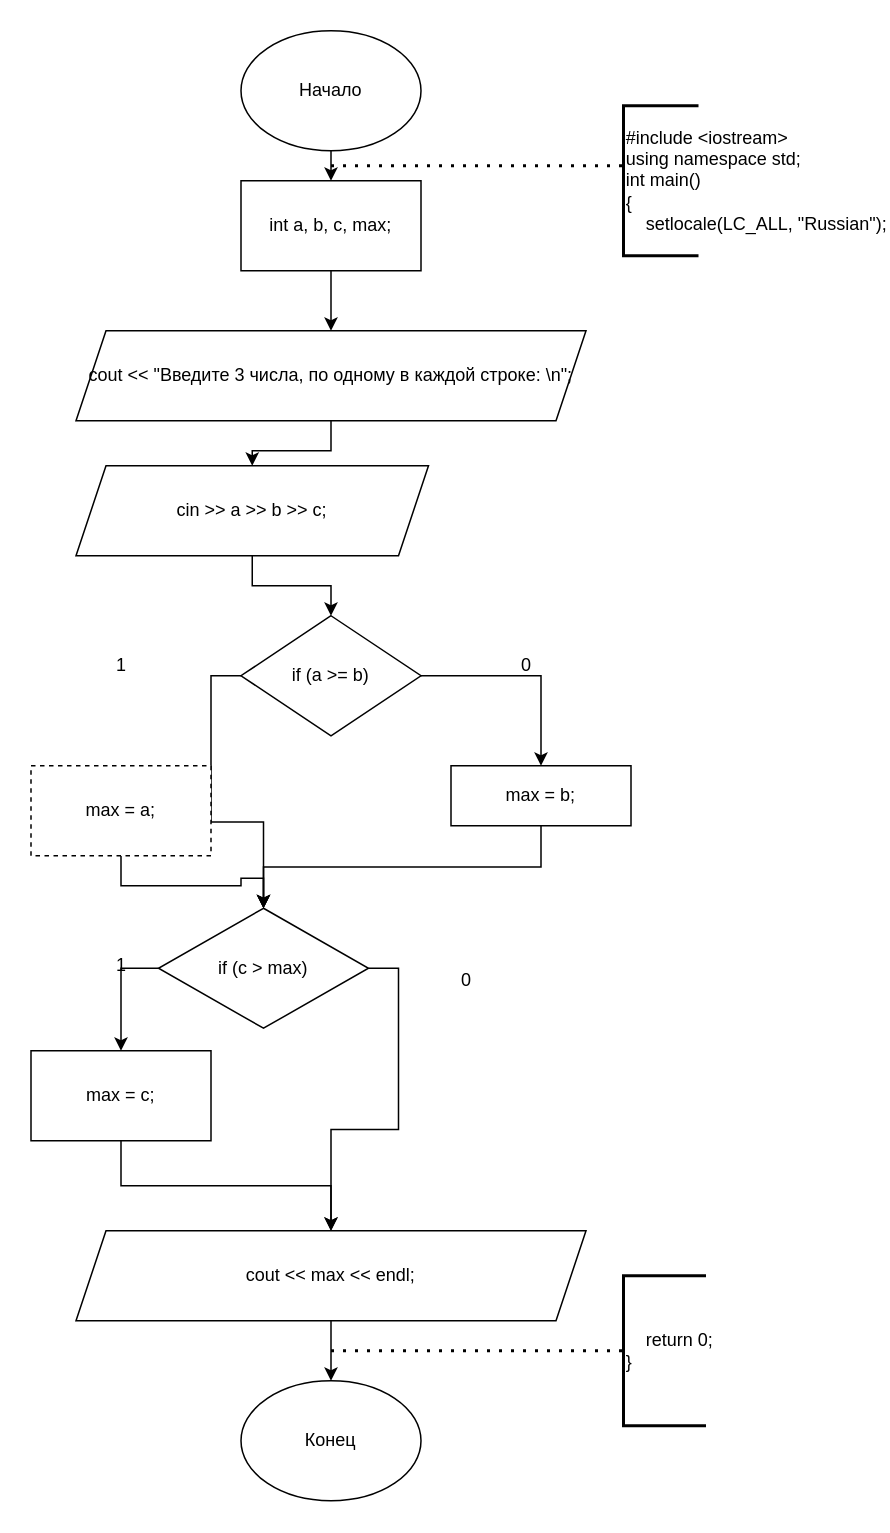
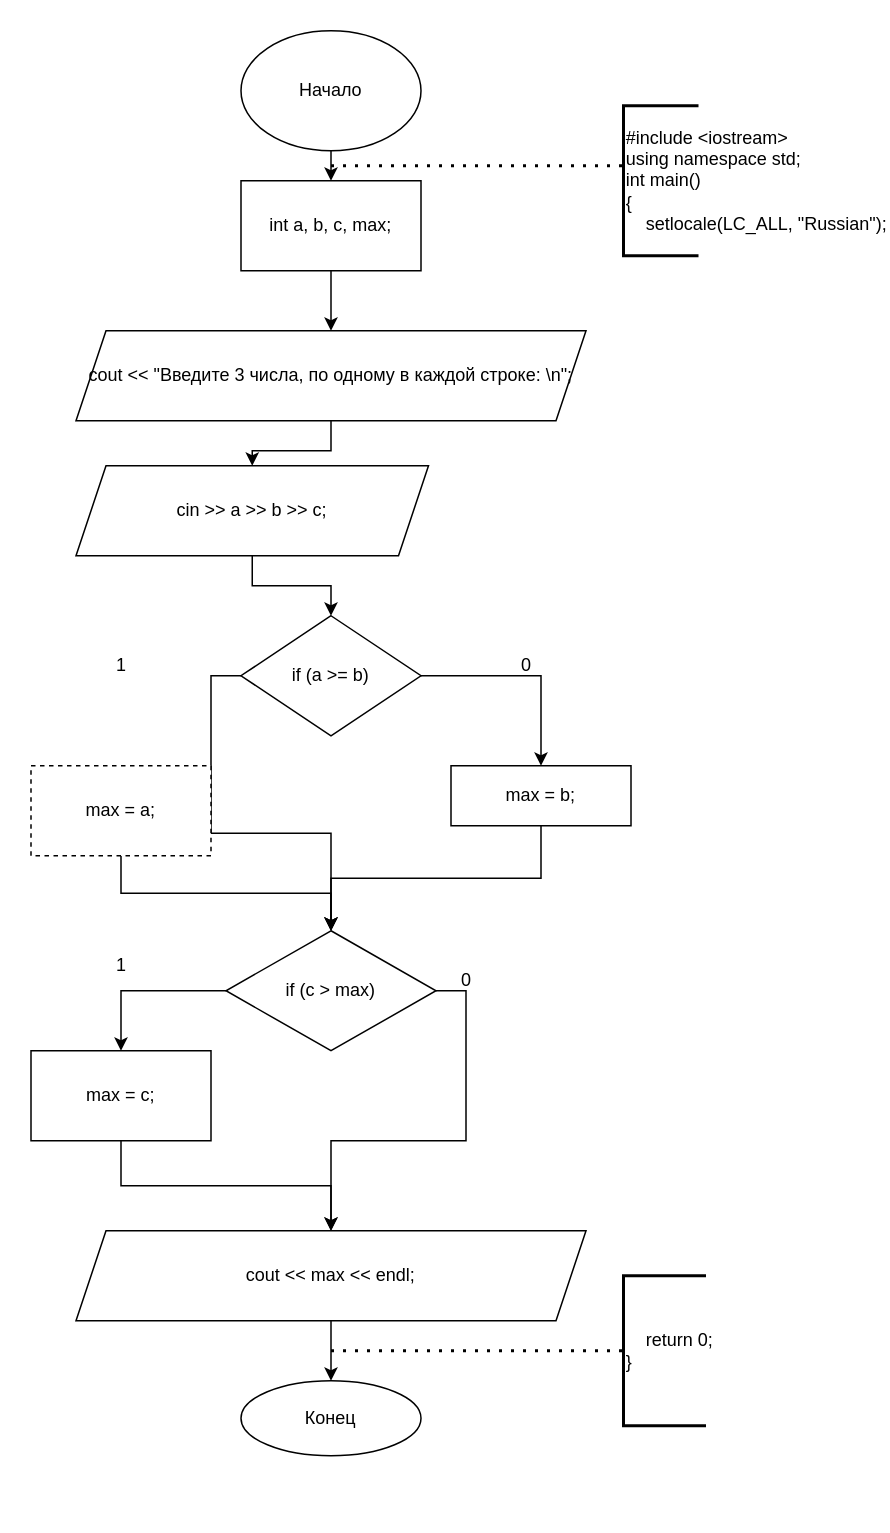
- <mxCell id="22" value="if (c &amp;gt; max)" style="rhombus;whiteSpace=wrap;html=1;" vertex="1" parent="1"><mxGeometry x="105" y="605" width="140" height="80" as="geometry" /></mxCell>
+ <mxCell id="22" value="if (c &amp;gt; max)" style="rhombus;whiteSpace=wrap;html=1;" vertex="1" parent="1"><mxGeometry x="150" y="620" width="140" height="80" as="geometry" /></mxCell>
- <mxCell id="4" value="Конец" style="ellipse;whiteSpace=wrap;html=1;" vertex="1" parent="1"><mxGeometry x="160" y="920" width="120" height="80" as="geometry" /></mxCell>
+ <mxCell id="4" value="Конец" style="ellipse;whiteSpace=wrap;html=1;" vertex="1" parent="1"><mxGeometry x="160" y="920" width="120" height="50" as="geometry" /></mxCell>
